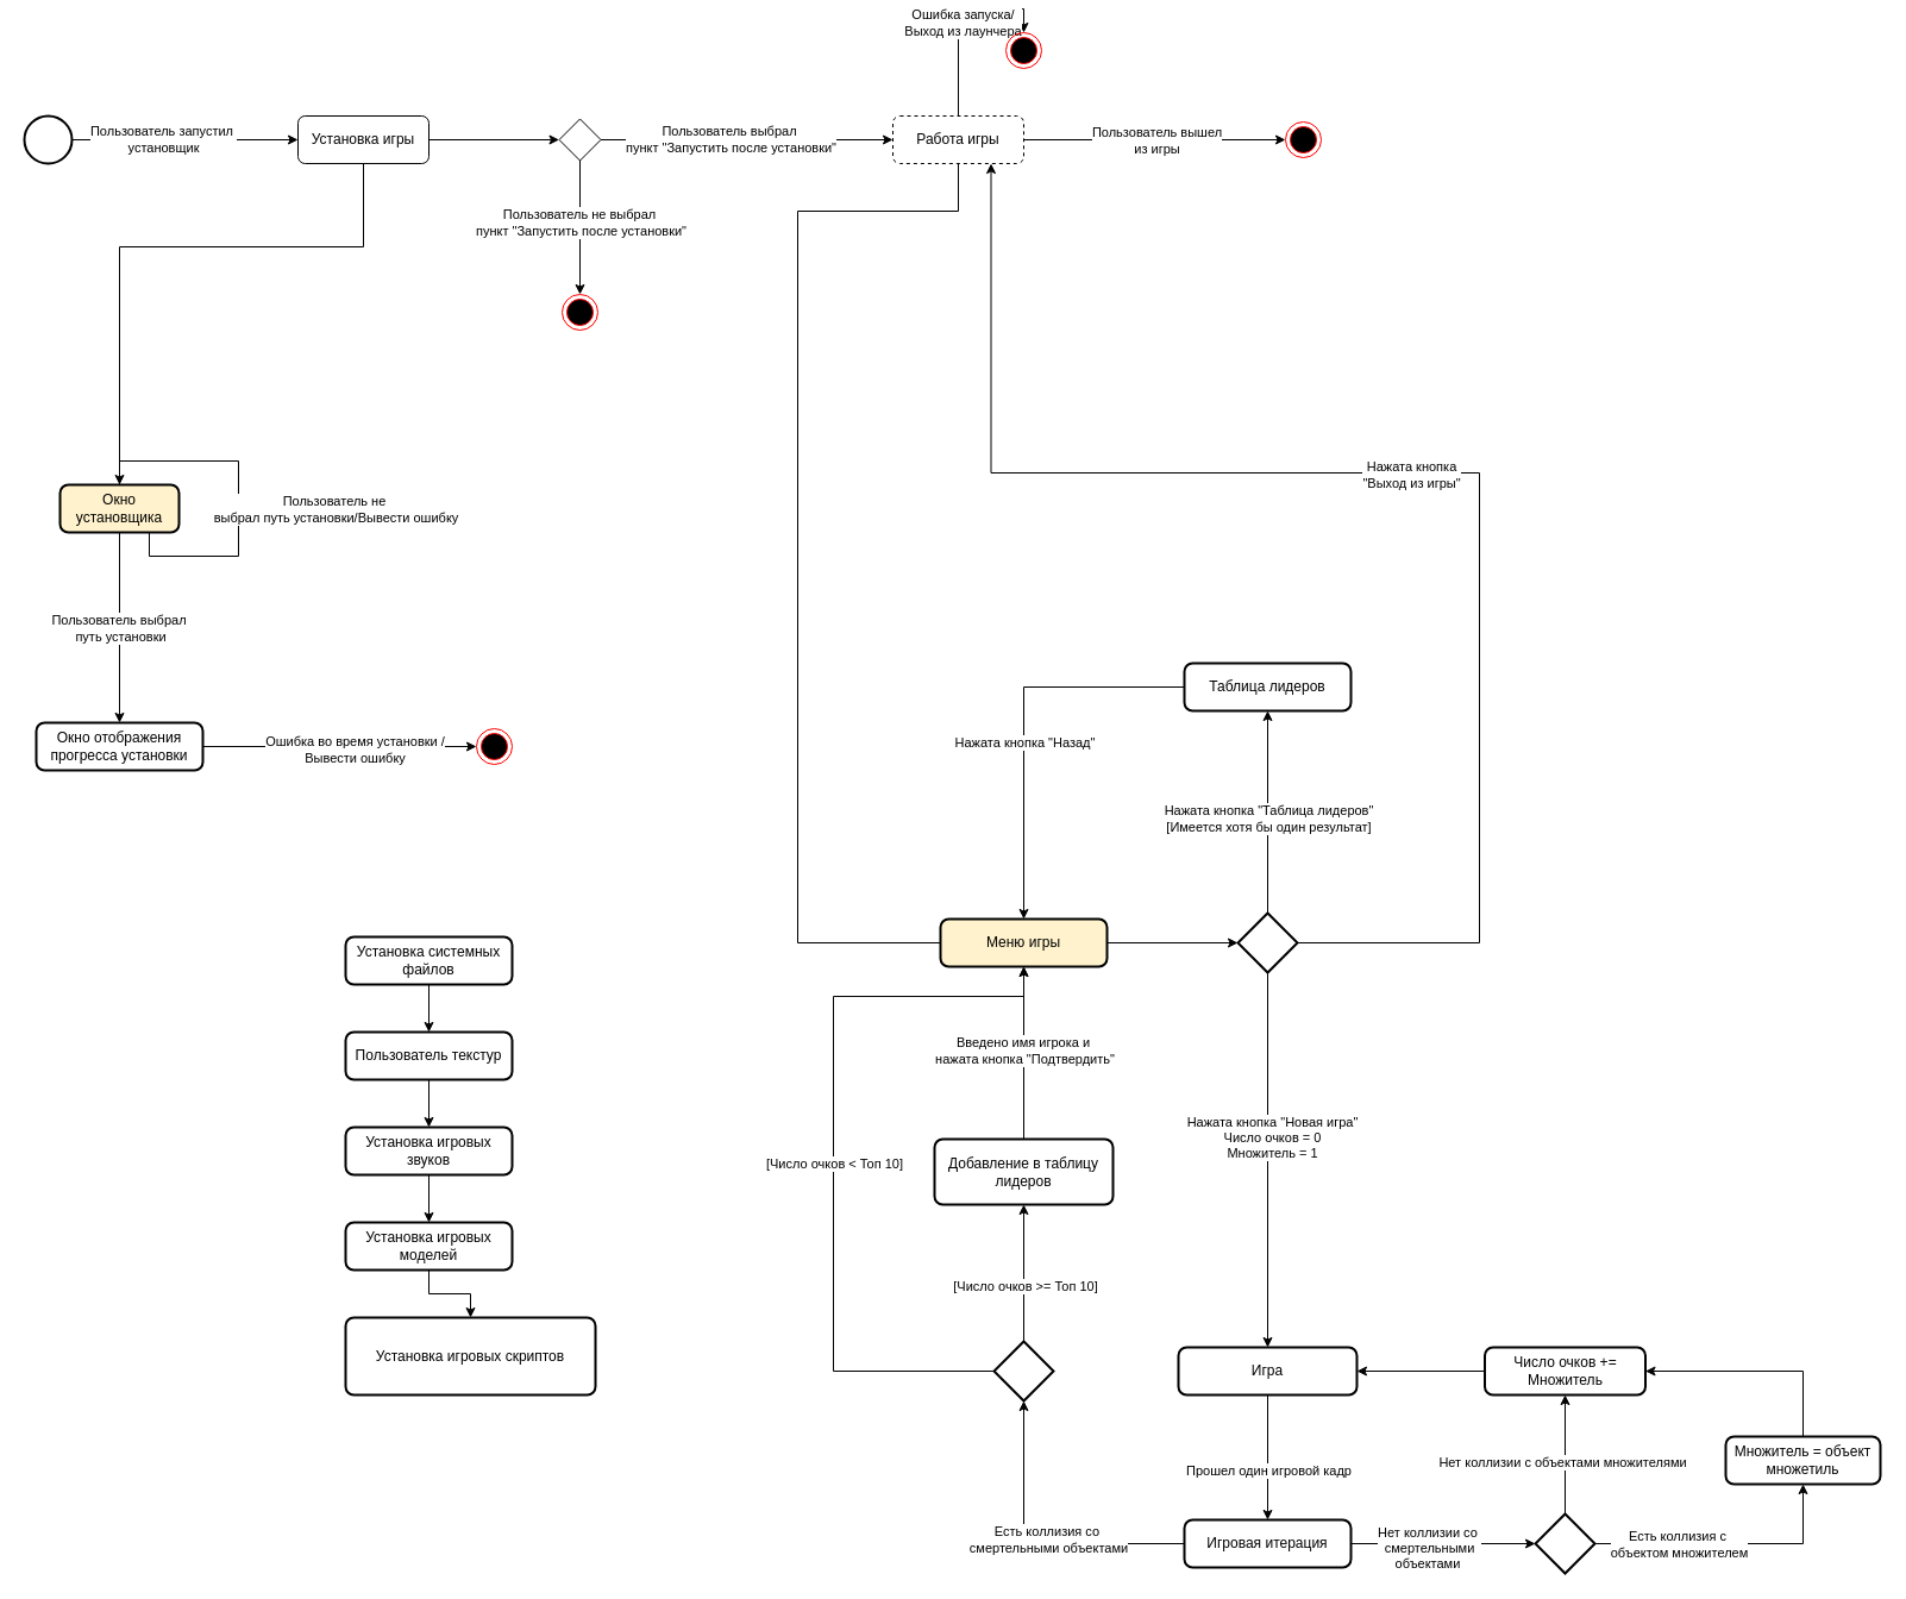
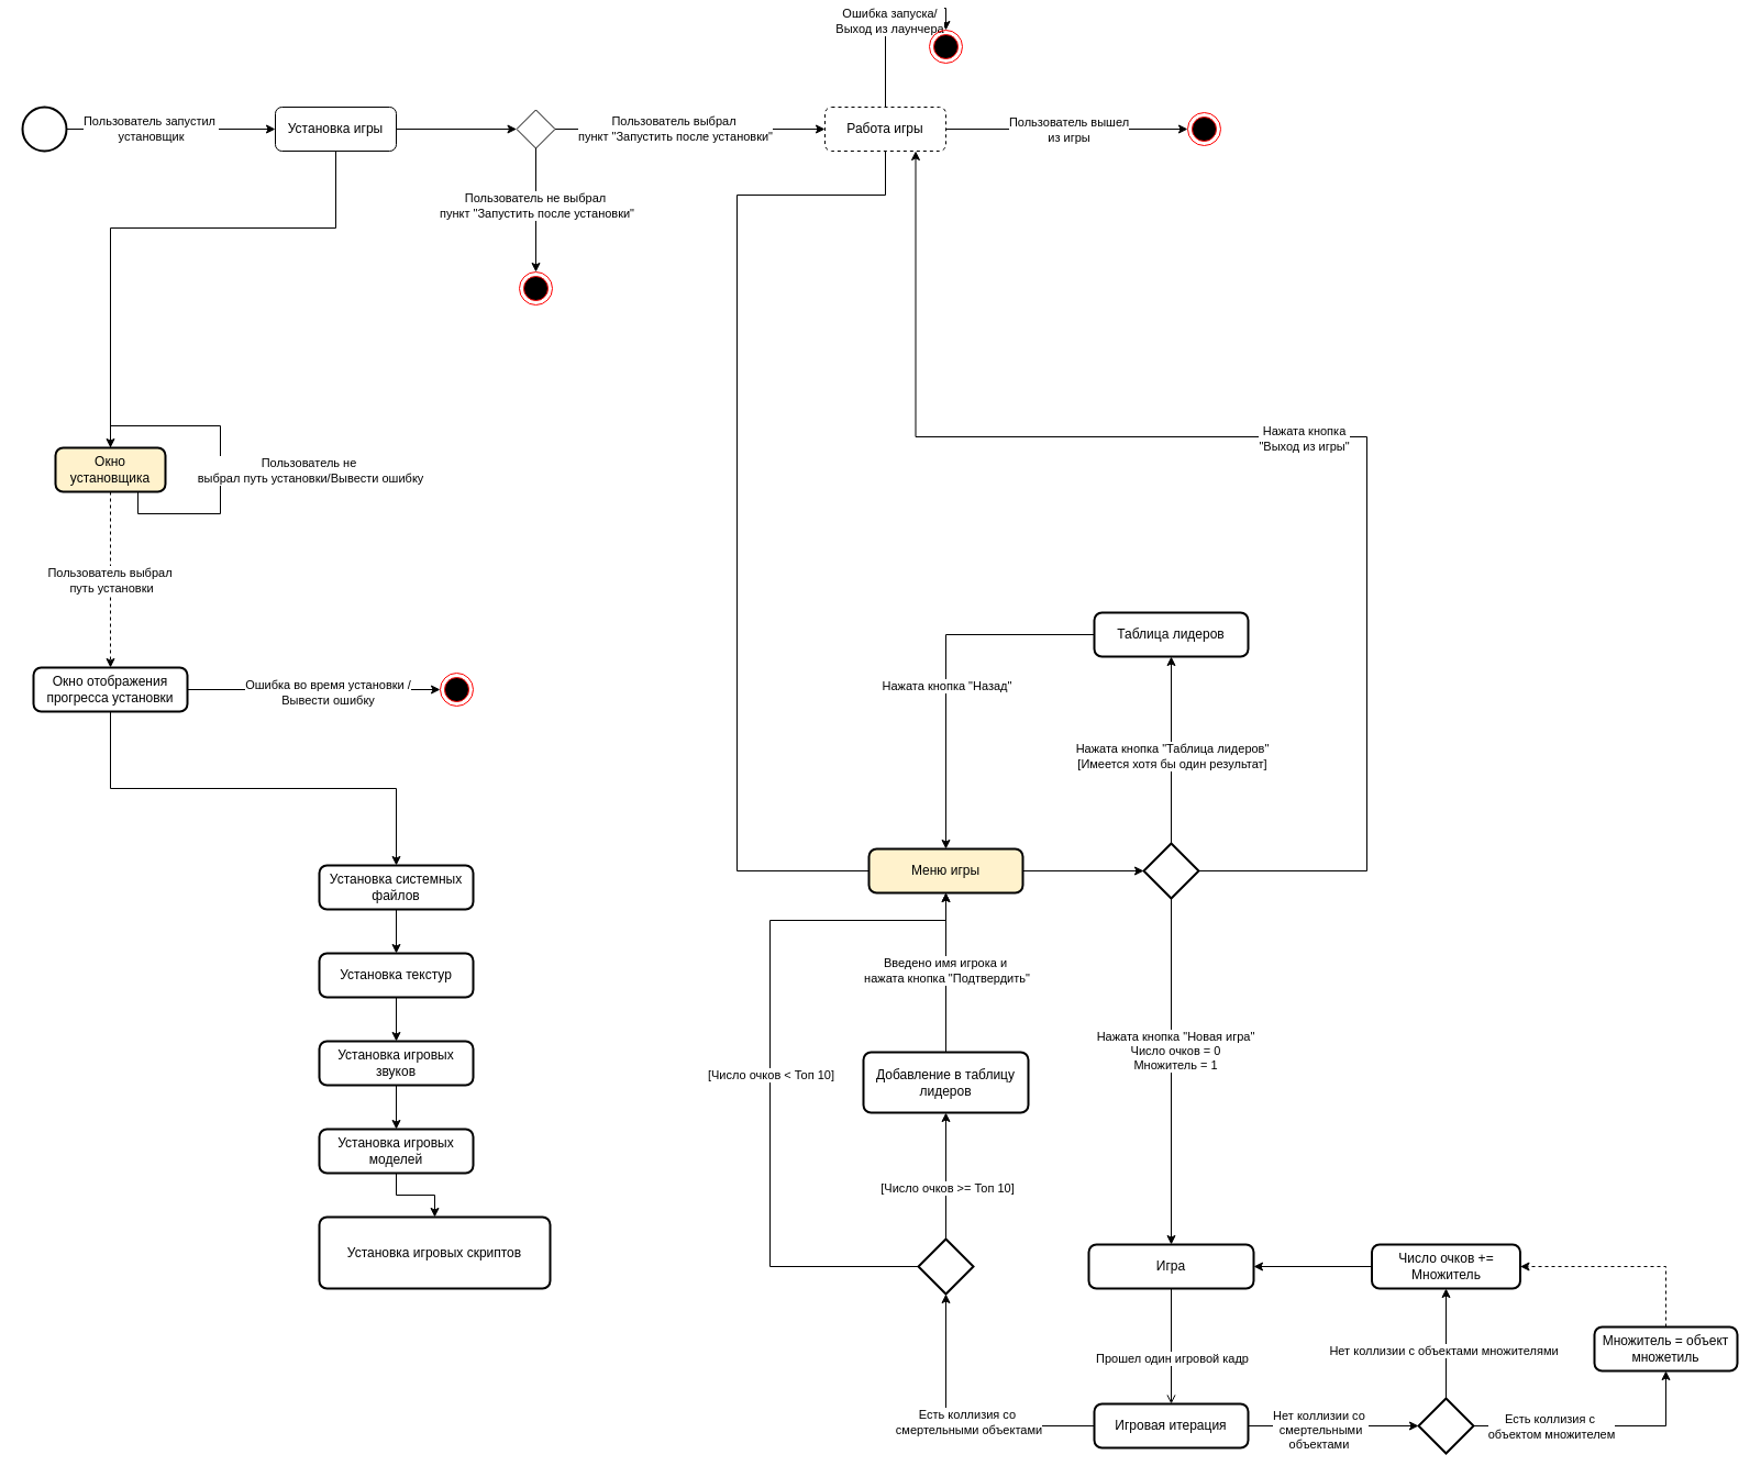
- <mxCell id="60" style="edgeStyle=orthogonalEdgeStyle;rounded=0;orthogonalLoop=1;jettySize=auto;html=1;entryX=0.5;entryY=0;entryDx=0;entryDy=0;" edge="1" parent="1" source="64" target="68"><mxGeometry relative="1" as="geometry" /></mxCell>
+ <mxCell id="60" style="edgeStyle=orthogonalEdgeStyle;rounded=0;orthogonalLoop=1;jettySize=auto;html=1;entryX=0.5;entryY=0;entryDx=0;entryDy=0;dashed=1;" edge="1" parent="1" source="64" target="68"><mxGeometry relative="1" as="geometry" /></mxCell>
+ <mxCell id="67" style="edgeStyle=orthogonalEdgeStyle;rounded=0;orthogonalLoop=1;jettySize=auto;html=1;entryX=0.5;entryY=0;entryDx=0;entryDy=0;" edge="1" parent="1" source="68" target="71"><mxGeometry relative="1" as="geometry"><Array as="points"><mxPoint x="100" y="710" /><mxPoint x="360" y="710" /></Array></mxGeometry></mxCell>
- <mxCell id="73" value="Пользователь текстур" style="rounded=1;whiteSpace=wrap;html=1;absoluteArcSize=1;arcSize=14;strokeWidth=2;" vertex="1" parent="1"><mxGeometry x="290" y="860" width="140" height="40" as="geometry" /></mxCell>
+ <mxCell id="73" value="Установка текстур" style="rounded=1;whiteSpace=wrap;html=1;absoluteArcSize=1;arcSize=14;strokeWidth=2;" vertex="1" parent="1"><mxGeometry x="290" y="860" width="140" height="40" as="geometry" /></mxCell>
- <mxCell id="37" style="edgeStyle=orthogonalEdgeStyle;rounded=0;orthogonalLoop=1;jettySize=auto;html=1;exitX=0.5;exitY=0;exitDx=0;exitDy=0;entryX=1;entryY=0.5;entryDx=0;entryDy=0;" parent="1" source="38" target="36" edge="1"><mxGeometry relative="1" as="geometry" /></mxCell>
+ <mxCell id="37" style="edgeStyle=orthogonalEdgeStyle;rounded=0;orthogonalLoop=1;jettySize=auto;html=1;exitX=0.5;exitY=0;exitDx=0;exitDy=0;entryX=1;entryY=0.5;entryDx=0;entryDy=0;dashed=1;" parent="1" source="38" target="36" edge="1"><mxGeometry relative="1" as="geometry" /></mxCell>
- <mxCell id="3" style="edgeStyle=orthogonalEdgeStyle;rounded=0;orthogonalLoop=1;jettySize=auto;html=1;entryX=0.5;entryY=0;entryDx=0;entryDy=0;" parent="1" source="5" target="25" edge="1"><mxGeometry relative="1" as="geometry" /></mxCell>
+ <mxCell id="3" style="edgeStyle=orthogonalEdgeStyle;rounded=0;orthogonalLoop=1;jettySize=auto;html=1;entryX=0.5;entryY=0;entryDx=0;entryDy=0;endArrow=open;" parent="1" source="5" target="25" edge="1"><mxGeometry relative="1" as="geometry" /></mxCell>
